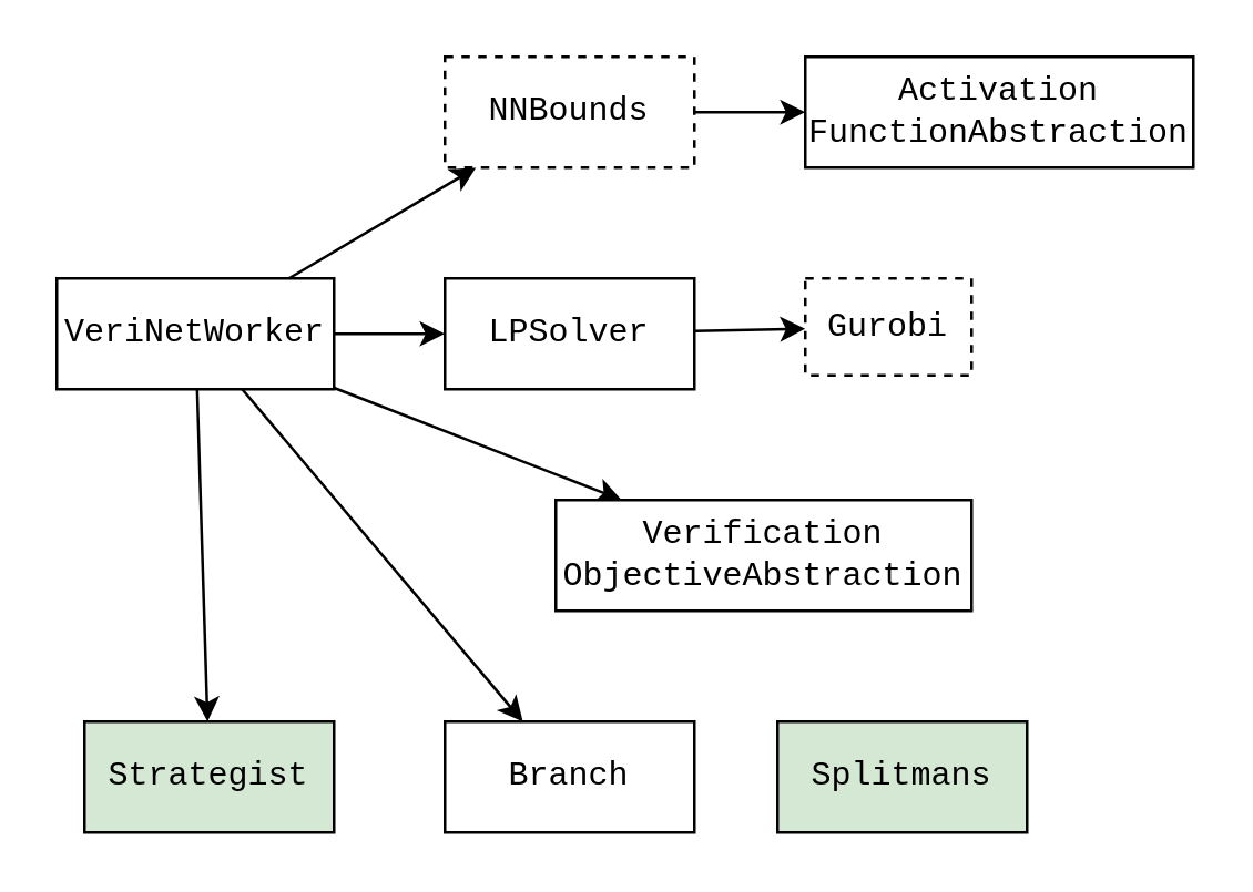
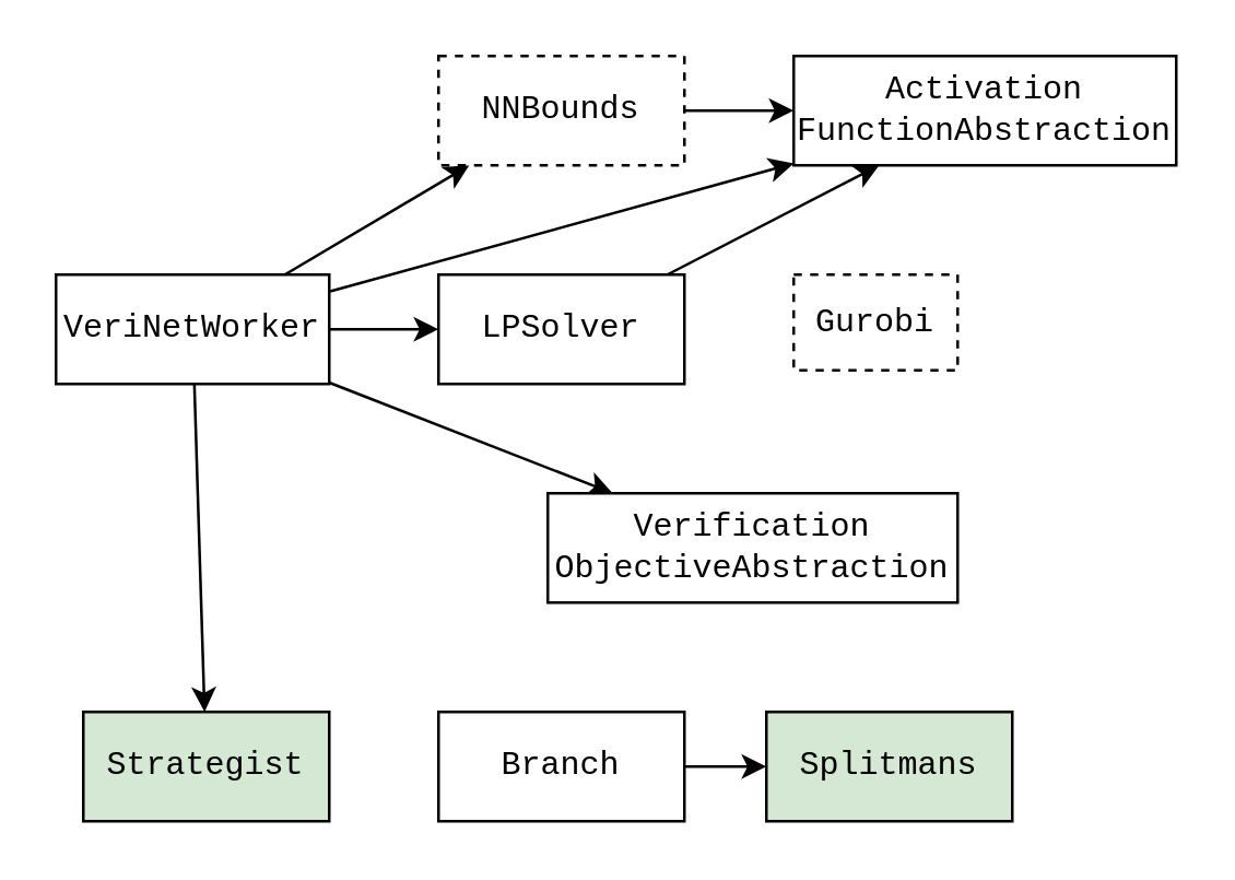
- <mxCell id="11" style="edgeStyle=none;rounded=0;orthogonalLoop=1;jettySize=auto;html=1;fontFamily=Courier New;" edge="1" parent="1" source="12" target="13"><mxGeometry relative="1" as="geometry" /></mxCell>
+ <mxCell id="11" style="edgeStyle=none;rounded=0;orthogonalLoop=1;jettySize=auto;html=1;fontFamily=Courier New;" edge="1" parent="1" source="12" target="10"><mxGeometry relative="1" as="geometry" /></mxCell>
- <mxCell id="5" style="edgeStyle=none;rounded=0;orthogonalLoop=1;jettySize=auto;html=1;fontFamily=Courier New;" edge="1" parent="1" source="7" target="16"><mxGeometry relative="1" as="geometry" /></mxCell>
+ <mxCell id="5" style="edgeStyle=none;rounded=0;orthogonalLoop=1;jettySize=auto;html=1;fontFamily=Courier New;" edge="1" parent="1" source="7" target="10"><mxGeometry relative="1" as="geometry" /></mxCell>
+ <mxCell id="15" style="edgeStyle=none;rounded=0;orthogonalLoop=1;jettySize=auto;html=1;fontFamily=Courier New;" edge="1" parent="1" source="16" target="17"><mxGeometry relative="1" as="geometry" /></mxCell>
